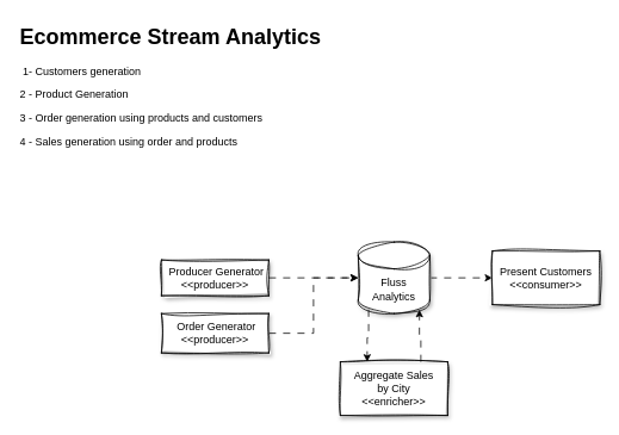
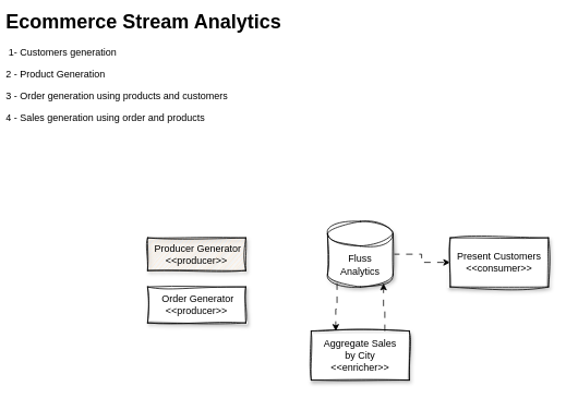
- <mxCell id="10" value="&lt;h1 style=&quot;margin-top: 0px;&quot;&gt;Ecommerce Stream Analytics&lt;/h1&gt;&lt;p&gt;&amp;nbsp;1-&amp;nbsp;Customers generation&lt;/p&gt;&lt;p&gt;2 - Product Generation&lt;/p&gt;&lt;p&gt;3 - Order generation using products and customers&amp;nbsp;&amp;nbsp;&lt;/p&gt;&lt;p&gt;4 - Sales generation using order and products&amp;nbsp;&lt;/p&gt;" style="text;html=1;whiteSpace=wrap;overflow=hidden;rounded=0;" parent="1" vertex="1"><mxGeometry x="20" y="20" width="440" height="180" as="geometry" /></mxCell>
+ <mxCell id="10" value="&lt;h1 style=&quot;margin-top: 0px;&quot;&gt;Ecommerce Stream Analytics&lt;/h1&gt;&lt;p&gt;&amp;nbsp;1-&amp;nbsp;Customers generation&lt;/p&gt;&lt;p&gt;2 - Product Generation&lt;/p&gt;&lt;p&gt;3 - Order generation using products and customers&amp;nbsp;&amp;nbsp;&lt;/p&gt;&lt;p&gt;4 - Sales generation using order and products&amp;nbsp;&lt;/p&gt;" style="text;html=1;whiteSpace=wrap;overflow=hidden;rounded=0;" parent="1" vertex="1"><mxGeometry x="5" y="5" width="440" height="180" as="geometry" /></mxCell>
- <mxCell id="11" value="&amp;nbsp;Producer Generator&lt;br&gt;&lt;div&gt;&amp;lt;&amp;lt;producer&amp;gt;&amp;gt;&lt;/div&gt;" style="rounded=0;whiteSpace=wrap;html=1;shadow=1;sketch=1;curveFitting=1;jiggle=2;" parent="1" vertex="1"><mxGeometry x="180" y="290" width="120" height="40" as="geometry" /></mxCell>
+ <mxCell id="11" value="&amp;nbsp;Producer Generator&lt;br&gt;&lt;div&gt;&amp;lt;&amp;lt;producer&amp;gt;&amp;gt;&lt;/div&gt;" style="rounded=0;whiteSpace=wrap;html=1;shadow=1;sketch=1;curveFitting=1;jiggle=2;fillColor=#ffe6cc;" parent="1" vertex="1"><mxGeometry x="180" y="290" width="120" height="40" as="geometry" /></mxCell>
- <mxCell id="12" style="edgeStyle=orthogonalEdgeStyle;rounded=0;orthogonalLoop=1;jettySize=auto;html=1;entryX=0;entryY=0.5;entryDx=0;entryDy=0;entryPerimeter=0;dashed=1;dashPattern=8 8;" parent="1" source="11" target="4" edge="1"><mxGeometry relative="1" as="geometry" /></mxCell>
- <mxCell id="9" value="Present Customers&lt;div&gt;&amp;lt;&amp;lt;consumer&amp;gt;&amp;gt;&lt;/div&gt;" style="rounded=0;whiteSpace=wrap;html=1;shadow=1;sketch=1;curveFitting=1;jiggle=2;" parent="1" vertex="1"><mxGeometry x="550" y="280" width="120" height="60" as="geometry" /></mxCell>
+ <mxCell id="9" value="Present Customers&lt;div&gt;&amp;lt;&amp;lt;consumer&amp;gt;&amp;gt;&lt;/div&gt;" style="rounded=0;whiteSpace=wrap;html=1;shadow=1;sketch=1;curveFitting=1;jiggle=2;" parent="1" vertex="1"><mxGeometry x="550" y="290" width="120" height="60" as="geometry" /></mxCell>
- <mxCell id="5" style="edgeStyle=orthogonalEdgeStyle;rounded=0;orthogonalLoop=1;jettySize=auto;html=1;dashed=1;dashPattern=8 8;" parent="1" source="6" target="4" edge="1"><mxGeometry relative="1" as="geometry" /></mxCell>
